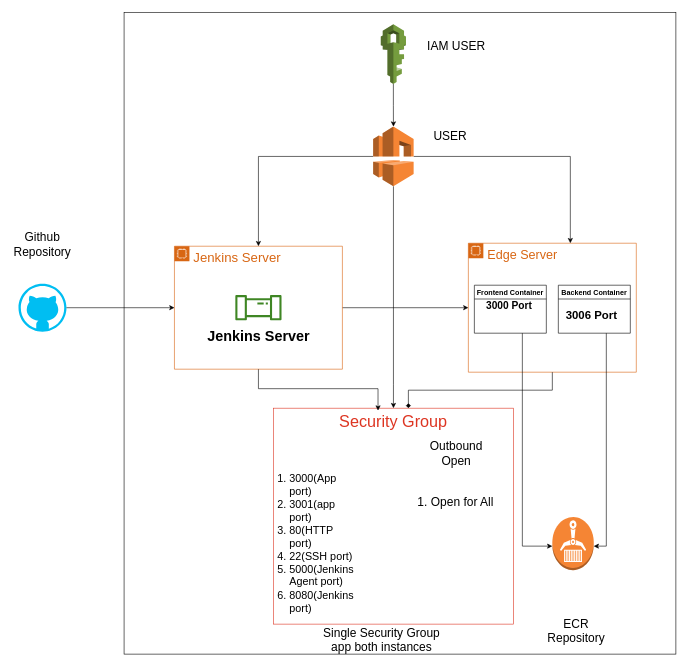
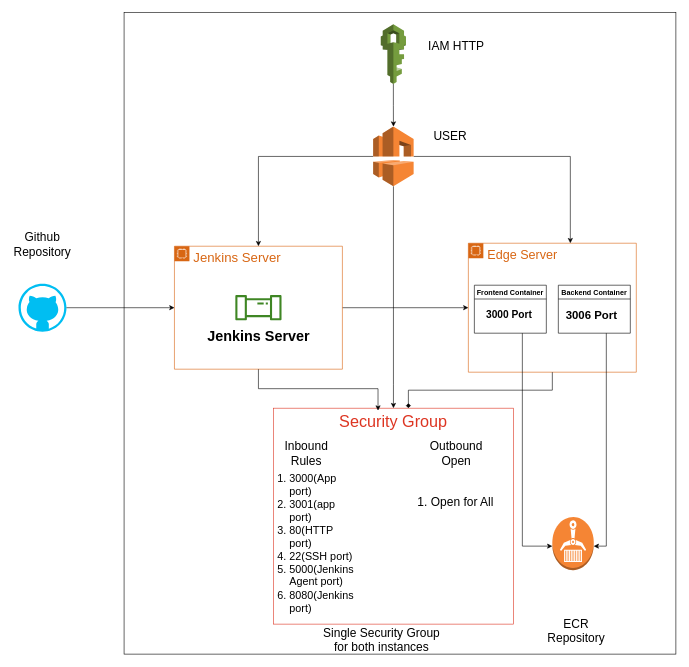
- <mxCell id="30" value="IAM USER" style="text;html=1;strokeColor=none;fillColor=none;align=center;verticalAlign=middle;whiteSpace=wrap;rounded=0;fontSize=20;" vertex="1" parent="1"><mxGeometry x="710" y="60" width="100" height="31" as="geometry" /></mxCell>
+ <mxCell id="30" value="IAM HTTP" style="text;html=1;strokeColor=none;fillColor=none;align=center;verticalAlign=middle;whiteSpace=wrap;rounded=0;fontSize=20;" vertex="1" parent="1"><mxGeometry x="710" y="60" width="100" height="31" as="geometry" /></mxCell>
- <mxCell id="11" value="&lt;b style=&quot;font-size: 17px;&quot;&gt;3000 Port&amp;nbsp;&lt;/b&gt;" style="text;html=1;align=center;verticalAlign=middle;resizable=0;points=[];autosize=1;strokeColor=none;fillColor=none;fontSize=17;" vertex="1" parent="10"><mxGeometry x="10" y="20" width="100" height="30" as="geometry" /></mxCell>
+ <mxCell id="11" value="&lt;b style=&quot;font-size: 17px;&quot;&gt;3000 Port&amp;nbsp;&lt;/b&gt;" style="text;html=1;align=center;verticalAlign=middle;resizable=0;points=[];autosize=1;strokeColor=none;fillColor=none;fontSize=17;" vertex="1" parent="10"><mxGeometry x="10" y="35" width="100" height="30" as="geometry" /></mxCell>
+ <mxCell id="27" value="Inbound Rules" style="text;html=1;strokeColor=none;fillColor=none;align=center;verticalAlign=middle;whiteSpace=wrap;rounded=0;fontSize=20;" vertex="1" parent="1"><mxGeometry x="480" y="740" width="60" height="30" as="geometry" /></mxCell>
- <mxCell id="33" value="Single Security Group app both instances" style="text;html=1;strokeColor=none;fillColor=none;align=center;verticalAlign=middle;whiteSpace=wrap;rounded=0;fontSize=20;" vertex="1" parent="1"><mxGeometry x="530" y="1050" width="211.25" height="31" as="geometry" /></mxCell>
+ <mxCell id="33" value="Single Security Group for both instances" style="text;html=1;strokeColor=none;fillColor=none;align=center;verticalAlign=middle;whiteSpace=wrap;rounded=0;fontSize=20;" vertex="1" parent="1"><mxGeometry x="530" y="1050" width="211.25" height="31" as="geometry" /></mxCell>
